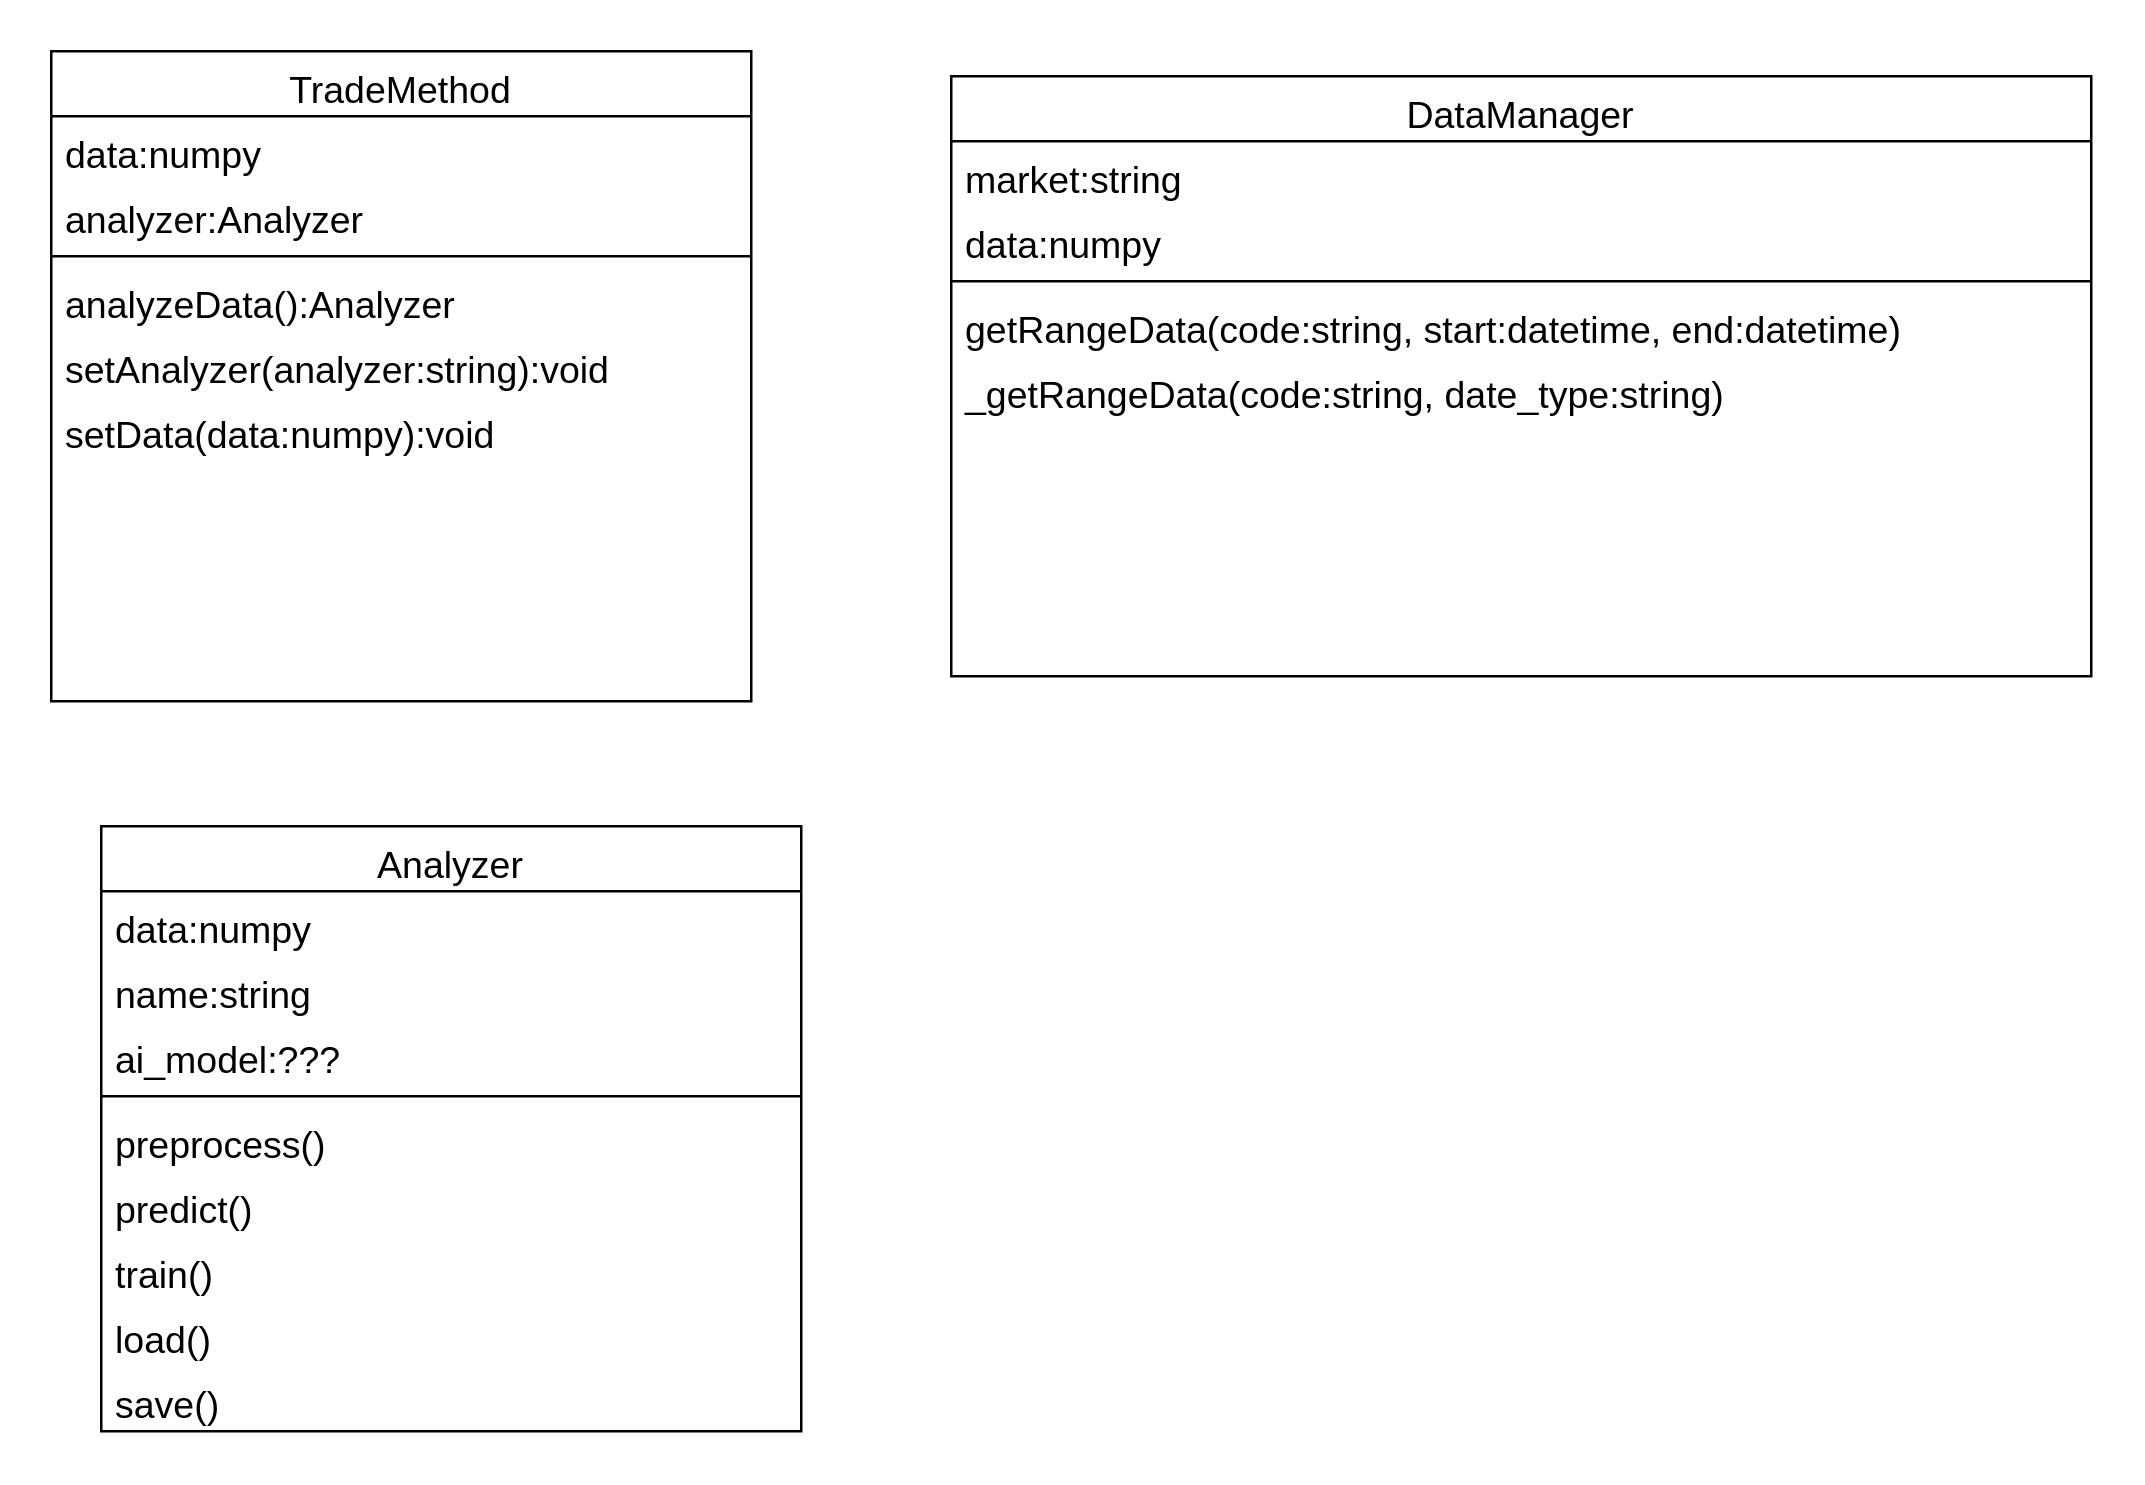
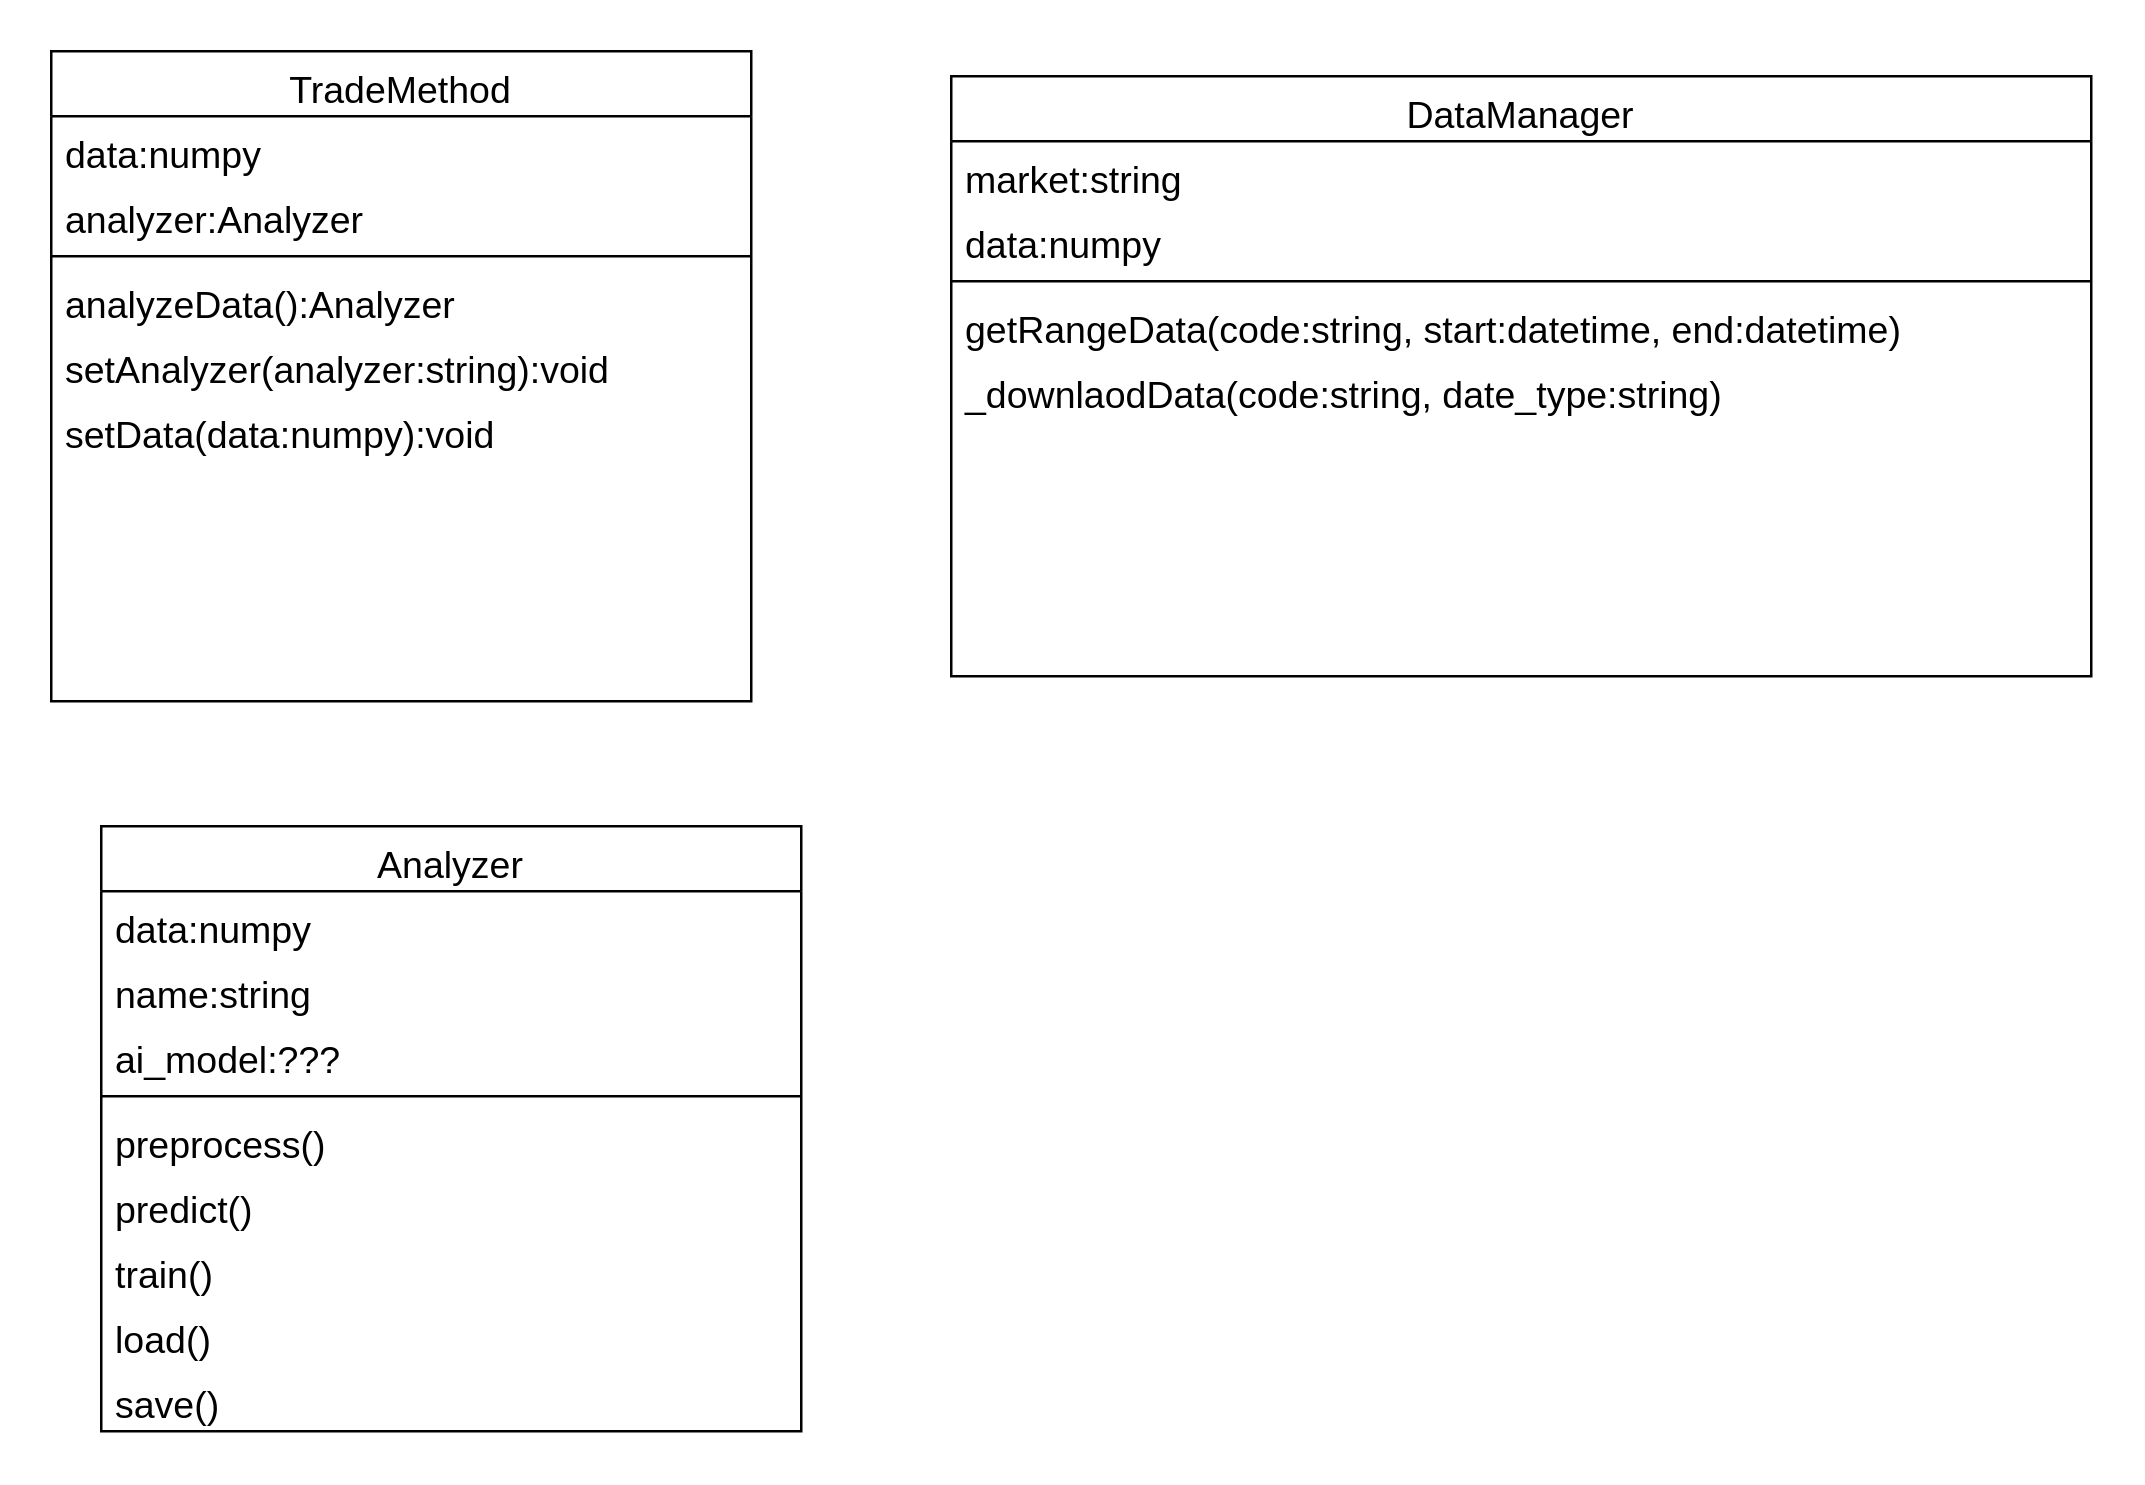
- <mxCell id="14" value="_getRangeData(code:string, date_type:string)" style="text;align=left;verticalAlign=top;spacingLeft=4;spacingRight=4;overflow=hidden;rotatable=0;points=[[0,0.5],[1,0.5]];portConstraint=eastwest;rounded=0;shadow=0;html=0;fontSize=15;" vertex="1" parent="9"><mxGeometry y="112" width="456" height="26" as="geometry" /></mxCell>
+ <mxCell id="14" value="_downlaodData(code:string, date_type:string)" style="text;align=left;verticalAlign=top;spacingLeft=4;spacingRight=4;overflow=hidden;rotatable=0;points=[[0,0.5],[1,0.5]];portConstraint=eastwest;rounded=0;shadow=0;html=0;fontSize=15;" vertex="1" parent="9"><mxGeometry y="112" width="456" height="26" as="geometry" /></mxCell>
